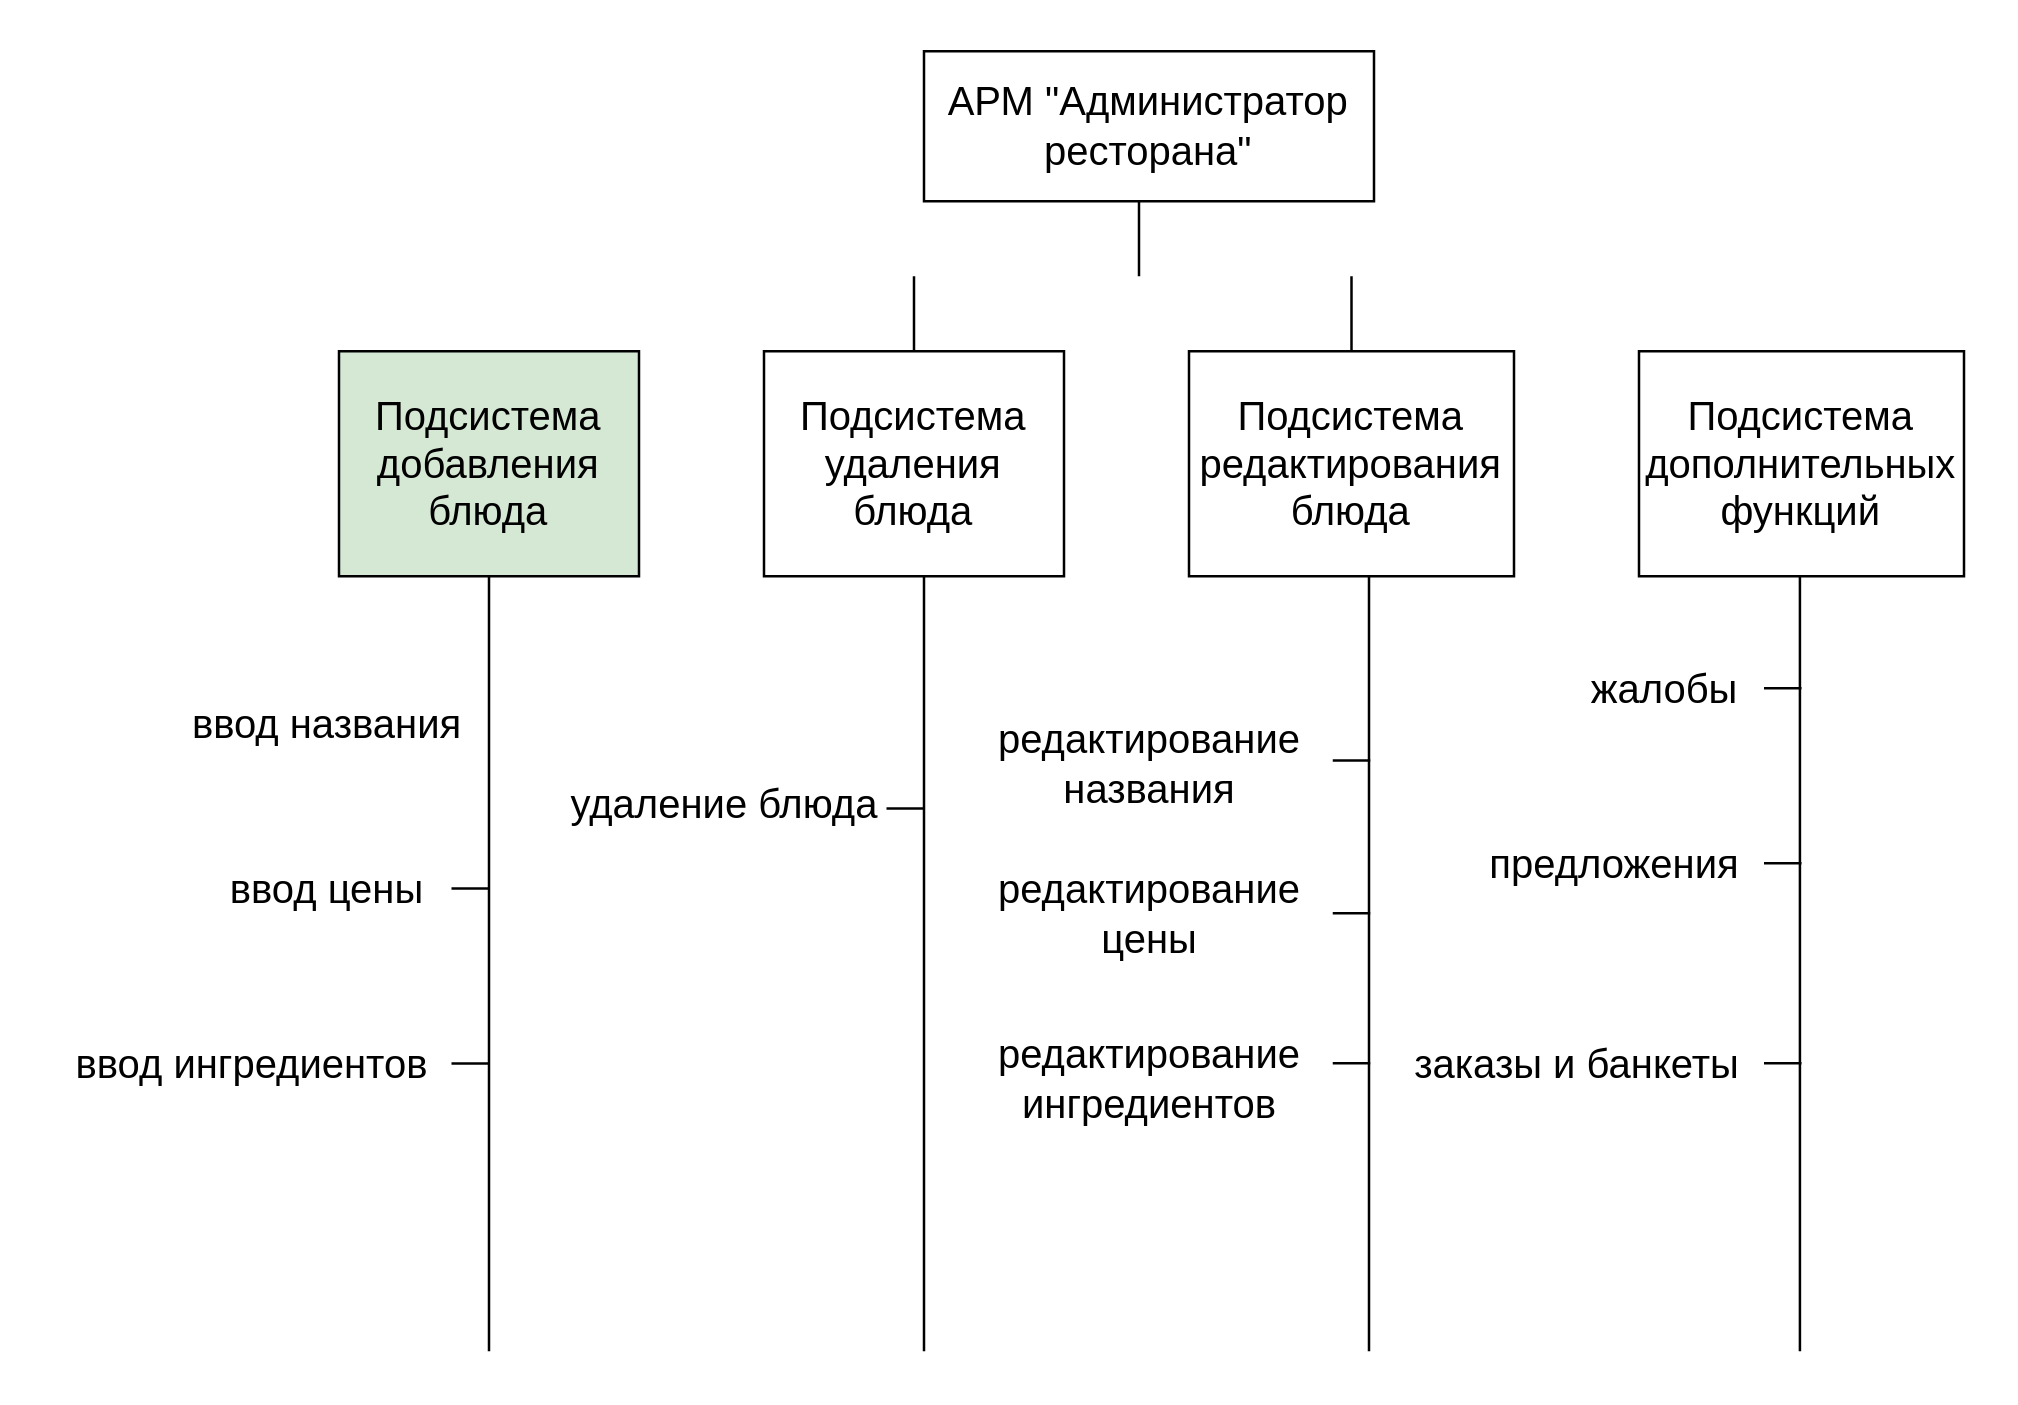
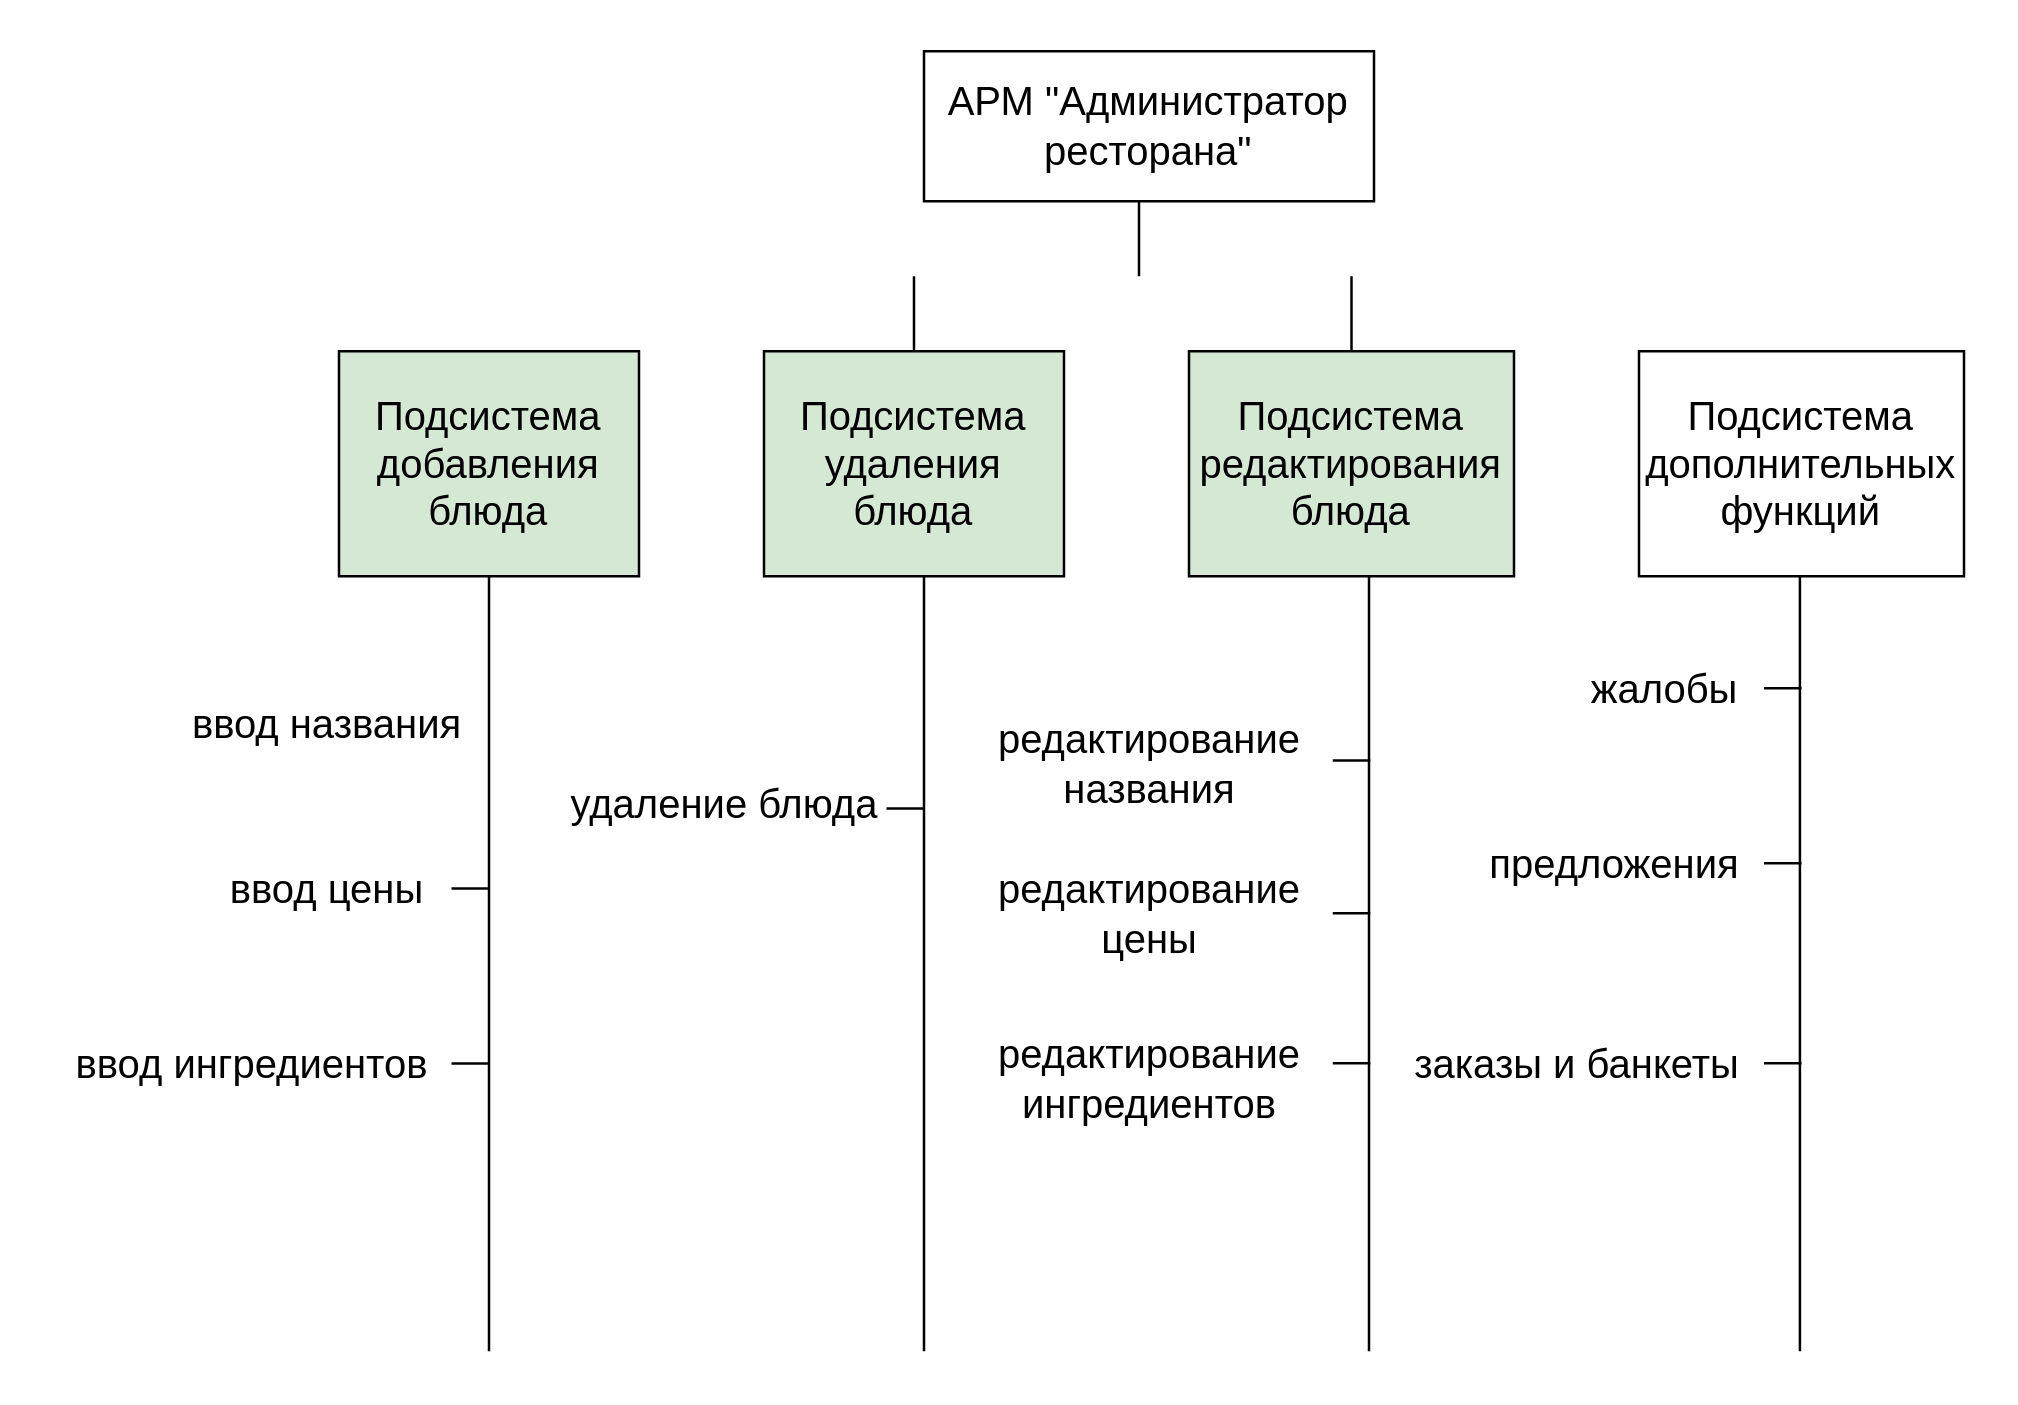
- <mxCell id="4" value="Подсистема удаления блюда" style="rounded=0;whiteSpace=wrap;html=1;fontSize=16;" vertex="1" parent="1"><mxGeometry x="305" y="140" width="120" height="90" as="geometry" /></mxCell>
+ <mxCell id="4" value="Подсистема удаления блюда" style="rounded=0;whiteSpace=wrap;html=1;fontSize=16;fillColor=#d5e8d4;" vertex="1" parent="1"><mxGeometry x="305" y="140" width="120" height="90" as="geometry" /></mxCell>
- <mxCell id="5" value="Подсистема редактирования блюда" style="rounded=0;whiteSpace=wrap;html=1;fontSize=16;" vertex="1" parent="1"><mxGeometry x="475" y="140" width="130" height="90" as="geometry" /></mxCell>
+ <mxCell id="5" value="Подсистема редактирования блюда" style="rounded=0;whiteSpace=wrap;html=1;fontSize=16;fillColor=#d5e8d4;" vertex="1" parent="1"><mxGeometry x="475" y="140" width="130" height="90" as="geometry" /></mxCell>
